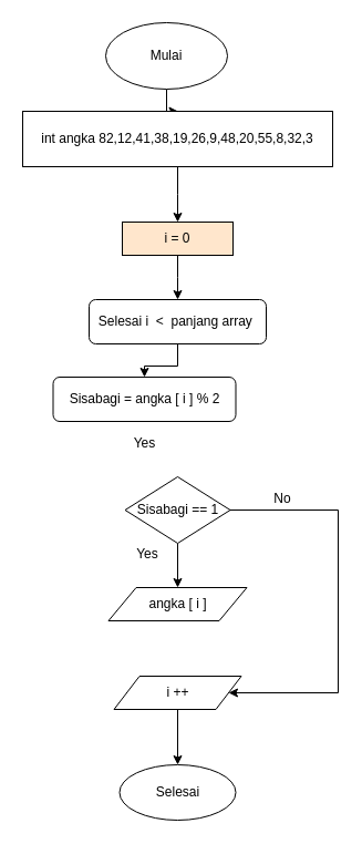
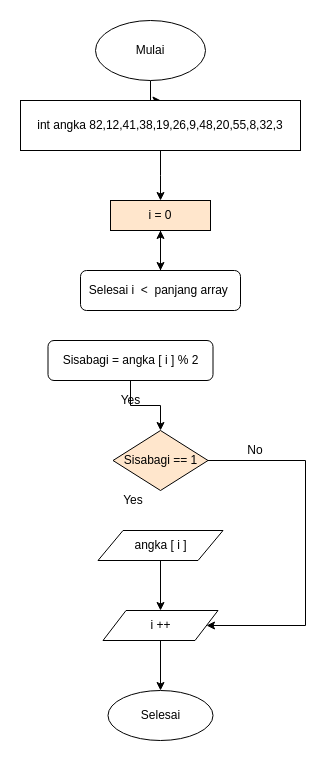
- <mxCell id="8" style="edgeStyle=orthogonalEdgeStyle;rounded=0;orthogonalLoop=1;jettySize=auto;html=1;" edge="1" parent="1" source="9" target="11"><mxGeometry relative="1" as="geometry"><mxPoint x="160" y="350" as="targetPoint" /></mxGeometry></mxCell>
+ <mxCell id="8" style="edgeStyle=orthogonalEdgeStyle;rounded=0;orthogonalLoop=1;jettySize=auto;html=1;" edge="1" parent="1" source="9" target="7"><mxGeometry relative="1" as="geometry"><mxPoint x="160" y="350" as="targetPoint" /></mxGeometry></mxCell>
+ <mxCell id="10" value="" style="edgeStyle=orthogonalEdgeStyle;rounded=0;orthogonalLoop=1;jettySize=auto;html=1;" edge="1" parent="1" source="11" target="14"><mxGeometry relative="1" as="geometry" /></mxCell>
- <mxCell id="14" value="Sisabagi == 1" style="rhombus;whiteSpace=wrap;html=1;" vertex="1" parent="1"><mxGeometry x="112.5" y="430" width="95" height="60" as="geometry" /></mxCell>
+ <mxCell id="14" value="Sisabagi == 1" style="rhombus;whiteSpace=wrap;html=1;fillColor=#ffe6cc;" vertex="1" parent="1"><mxGeometry x="112.5" y="430" width="95" height="60" as="geometry" /></mxCell>
- <mxCell id="12" style="edgeStyle=orthogonalEdgeStyle;rounded=0;orthogonalLoop=1;jettySize=auto;html=1;" edge="1" parent="1" source="14" target="16"><mxGeometry relative="1" as="geometry"><mxPoint x="160" y="530" as="targetPoint" /></mxGeometry></mxCell>
+ <mxCell id="15" style="edgeStyle=orthogonalEdgeStyle;rounded=0;orthogonalLoop=1;jettySize=auto;html=1;" edge="1" parent="1" source="16" target="18"><mxGeometry relative="1" as="geometry"><mxPoint x="160" y="610" as="targetPoint" /></mxGeometry></mxCell>
